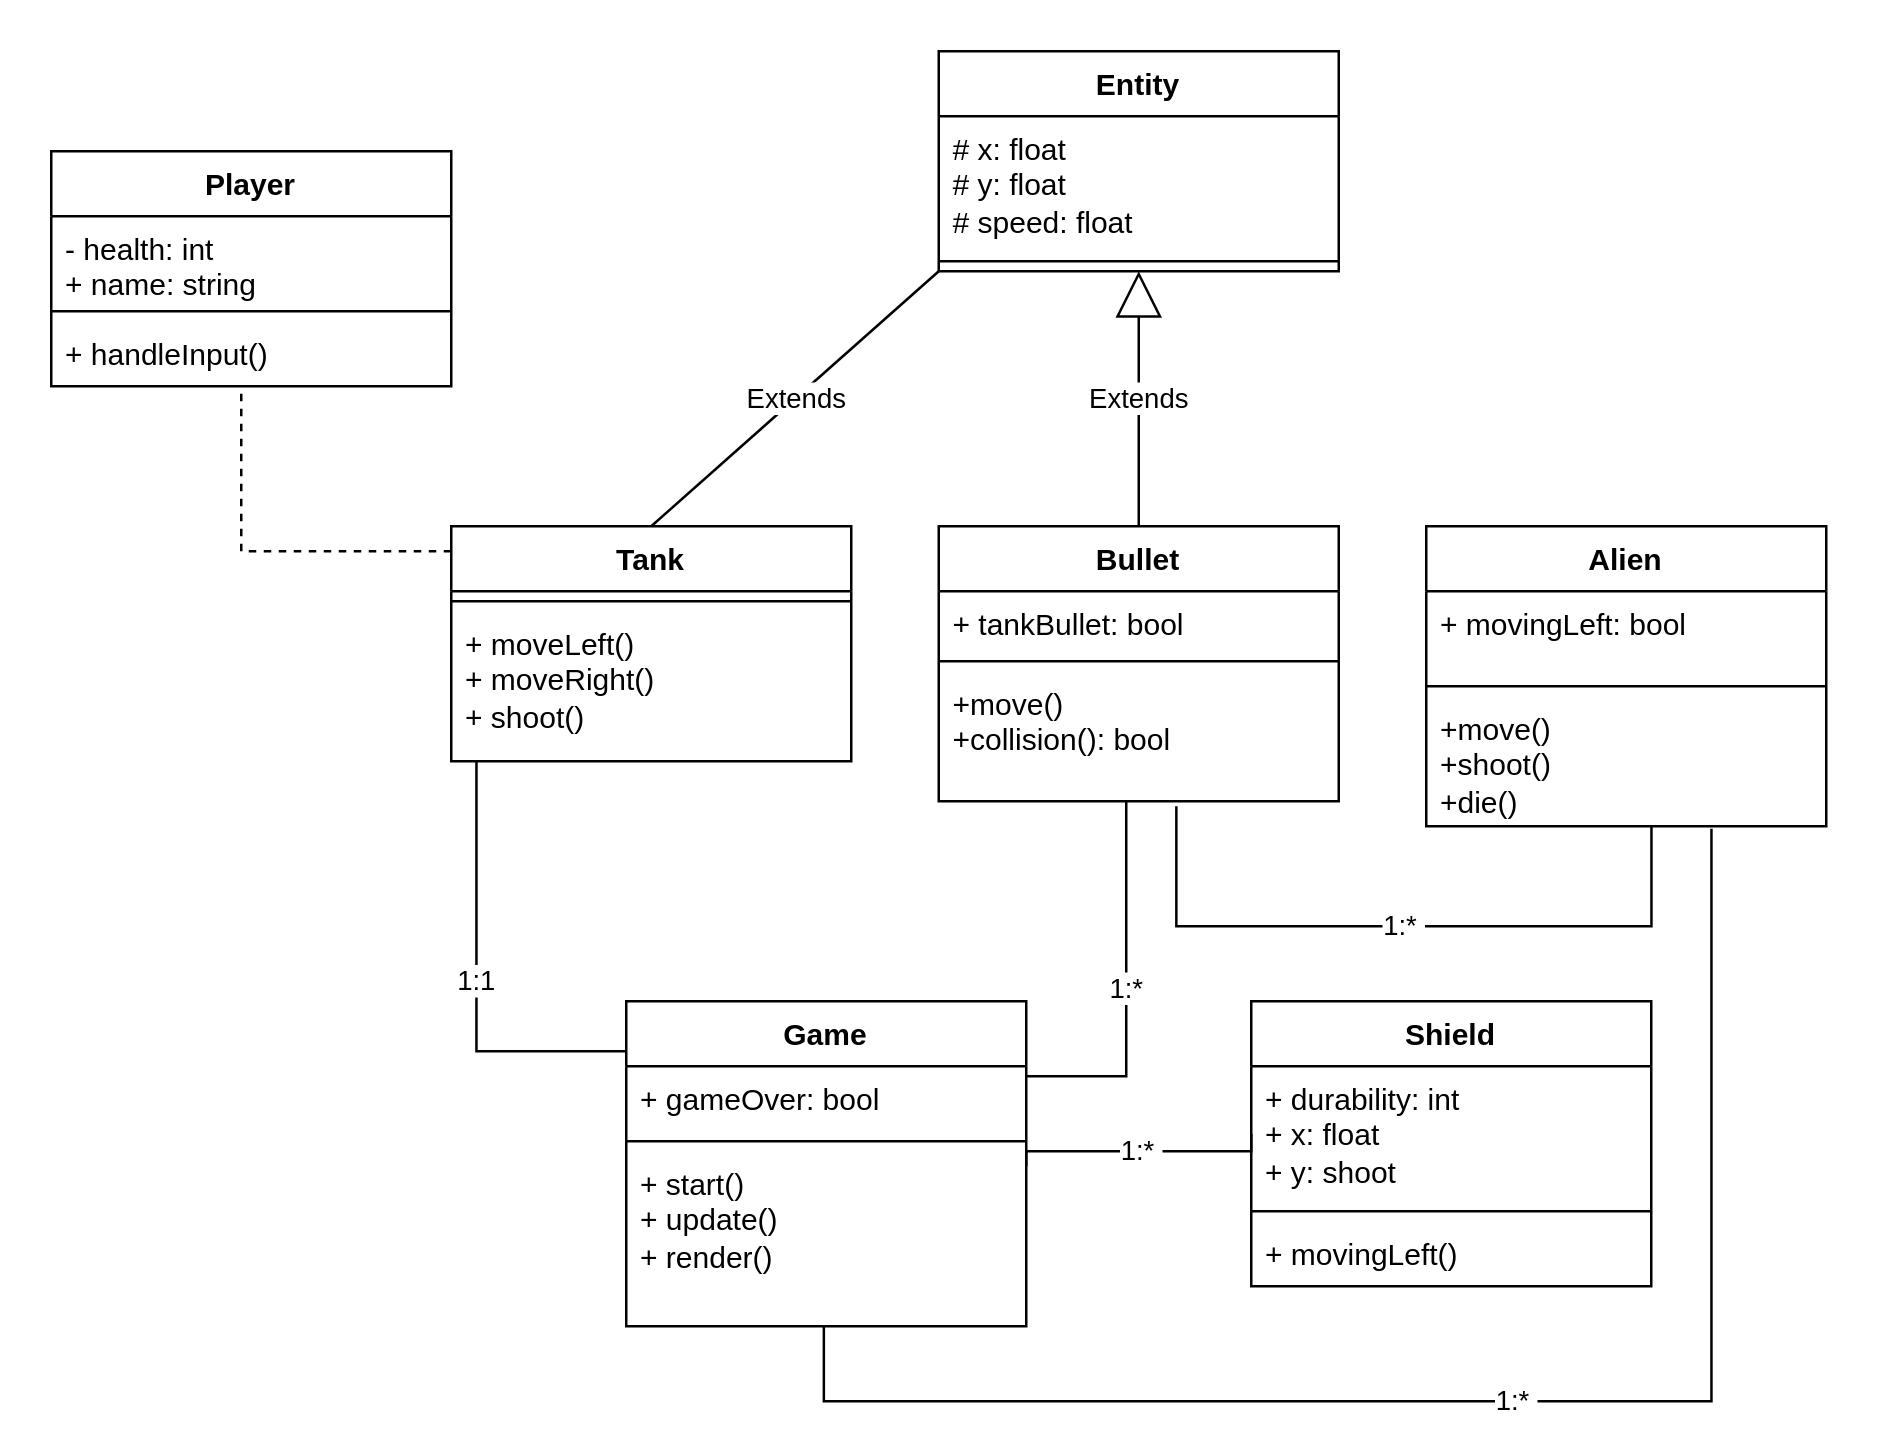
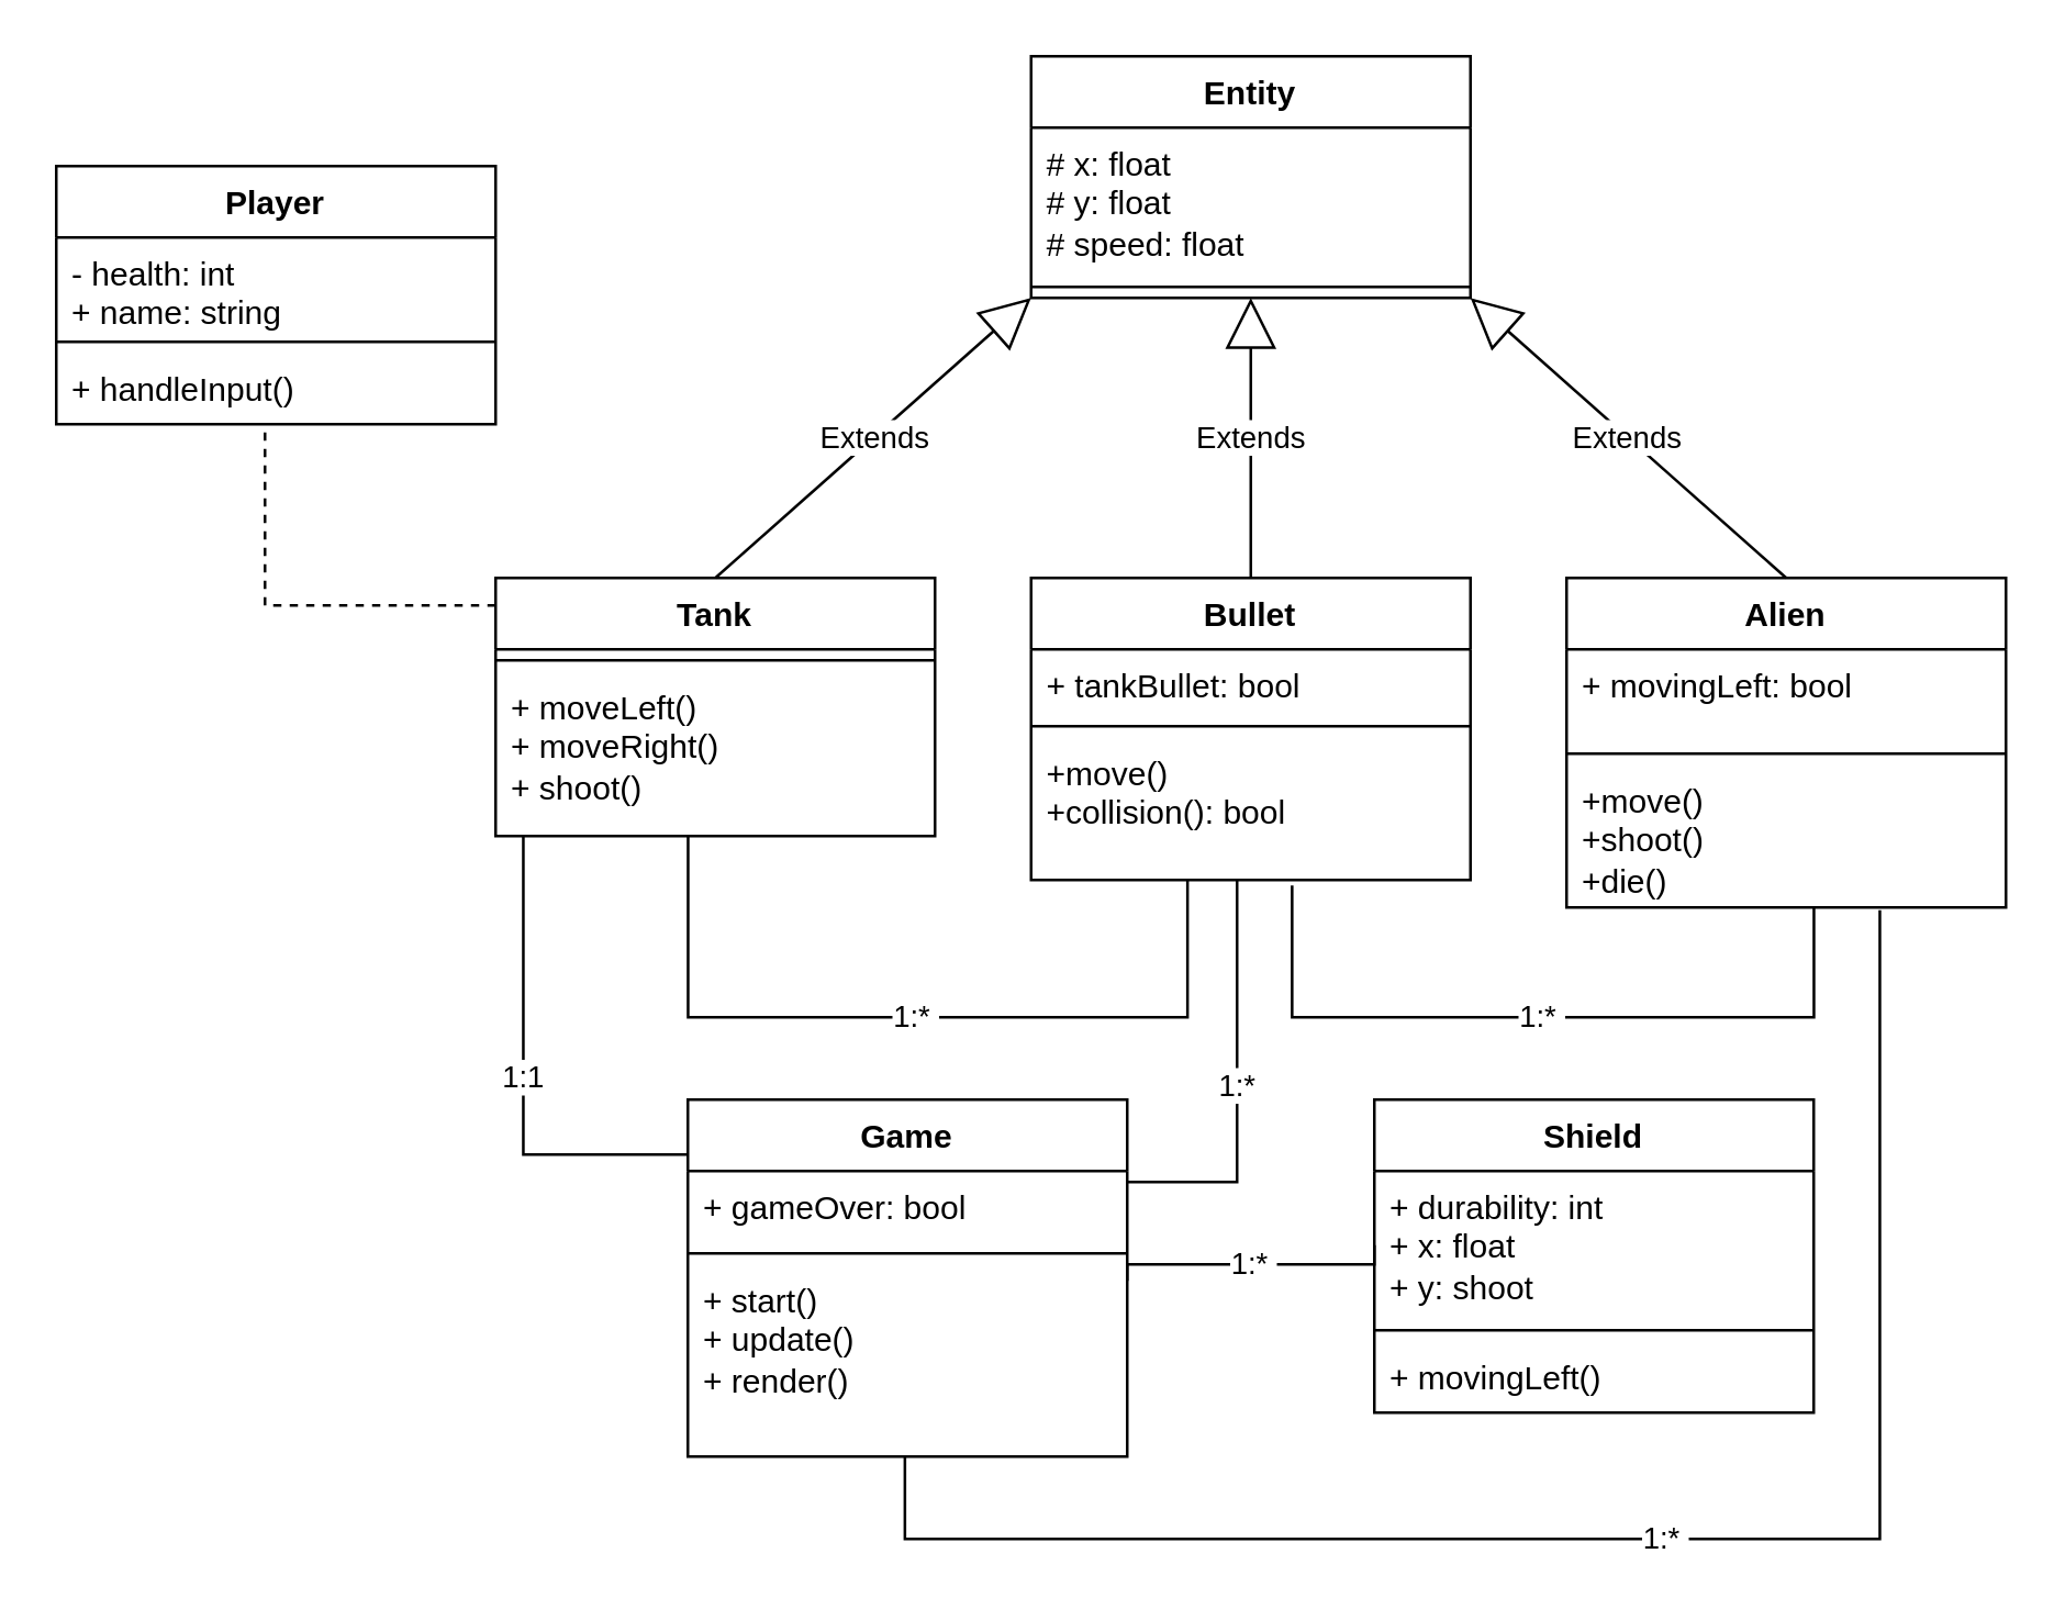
- <mxCell id="28" value="Extends" style="endArrow=none;endSize=16;endFill=0;html=1;rounded=0;exitX=0.5;exitY=0;exitDx=0;exitDy=0;entryX=0;entryY=1;entryDx=0;entryDy=0;" edge="1" parent="1" source="10" target="25"><mxGeometry width="160" relative="1" as="geometry"><mxPoint x="290" y="230" as="sourcePoint" /><mxPoint x="450" y="230" as="targetPoint" /></mxGeometry></mxCell>
+ <mxCell id="28" value="Extends" style="endArrow=block;endSize=16;endFill=0;html=1;rounded=0;exitX=0.5;exitY=0;exitDx=0;exitDy=0;entryX=0;entryY=1;entryDx=0;entryDy=0;" edge="1" parent="1" source="10" target="25"><mxGeometry width="160" relative="1" as="geometry"><mxPoint x="290" y="230" as="sourcePoint" /><mxPoint x="450" y="230" as="targetPoint" /></mxGeometry></mxCell>
+ <mxCell id="30" value="Extends" style="endArrow=block;endSize=16;endFill=0;html=1;rounded=0;entryX=1;entryY=1;entryDx=0;entryDy=0;exitX=0.5;exitY=0;exitDx=0;exitDy=0;" edge="1" parent="1" source="13" target="25"><mxGeometry width="160" relative="1" as="geometry"><mxPoint x="650" y="180" as="sourcePoint" /><mxPoint x="450" y="230" as="targetPoint" /></mxGeometry></mxCell>
+ <mxCell id="33" value="1:*&amp;nbsp;" style="edgeStyle=elbowEdgeStyle;html=1;endArrow=none;elbow=vertical;rounded=0;exitX=0.438;exitY=1;exitDx=0;exitDy=0;exitPerimeter=0;entryX=0.356;entryY=1;entryDx=0;entryDy=0;entryPerimeter=0;" edge="1" parent="1" source="12" target="20"><mxGeometry width="160" relative="1" as="geometry"><mxPoint x="251" y="310" as="sourcePoint" /><mxPoint x="430" y="340" as="targetPoint" /><Array as="points"><mxPoint x="330" y="370" /></Array></mxGeometry></mxCell>
